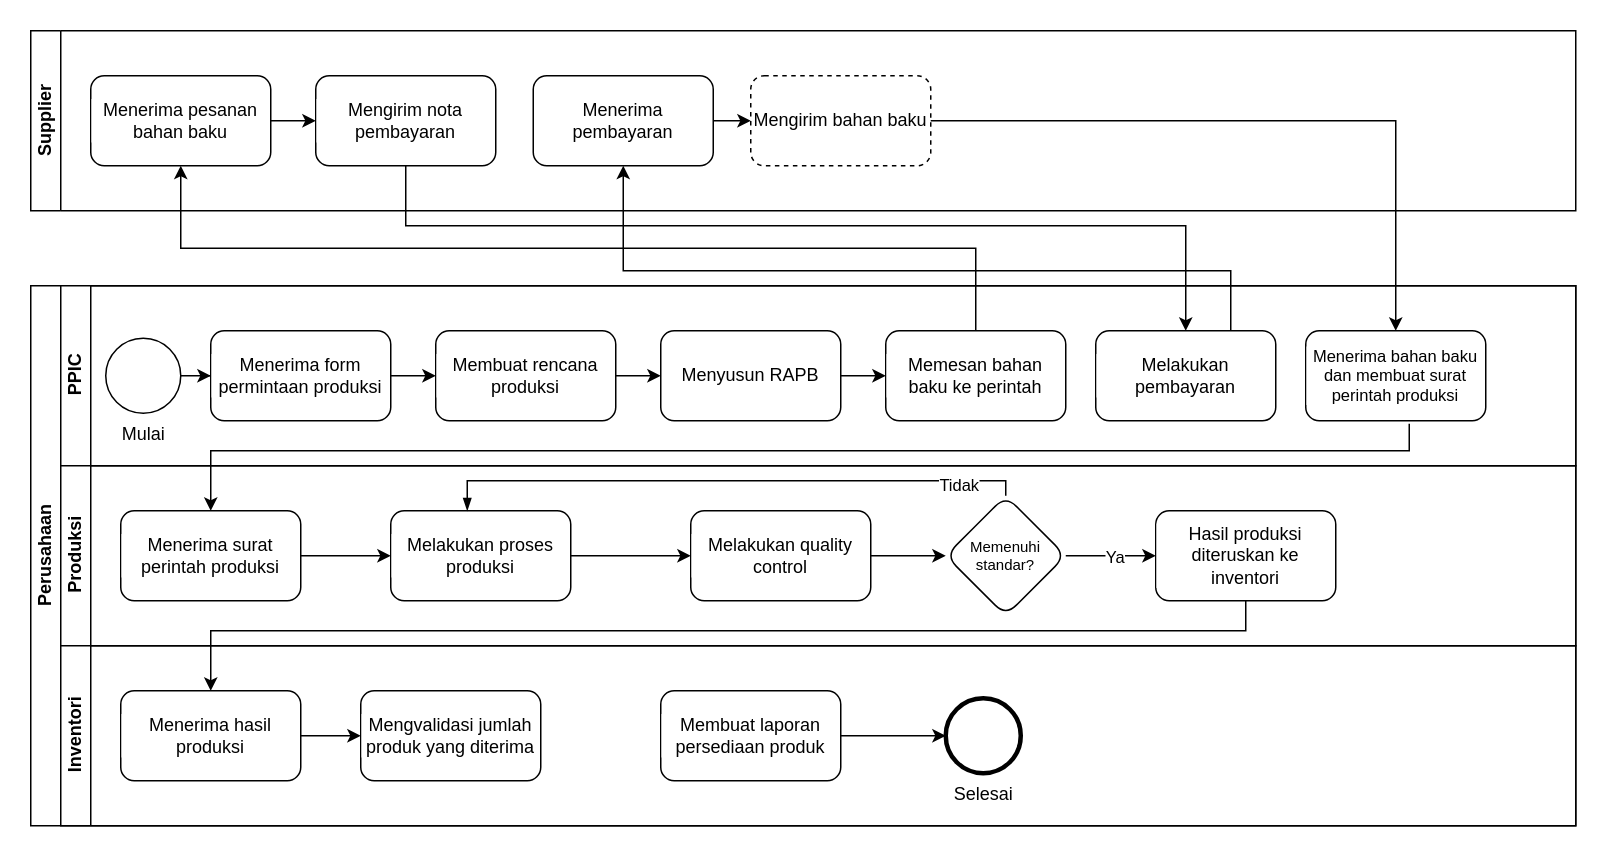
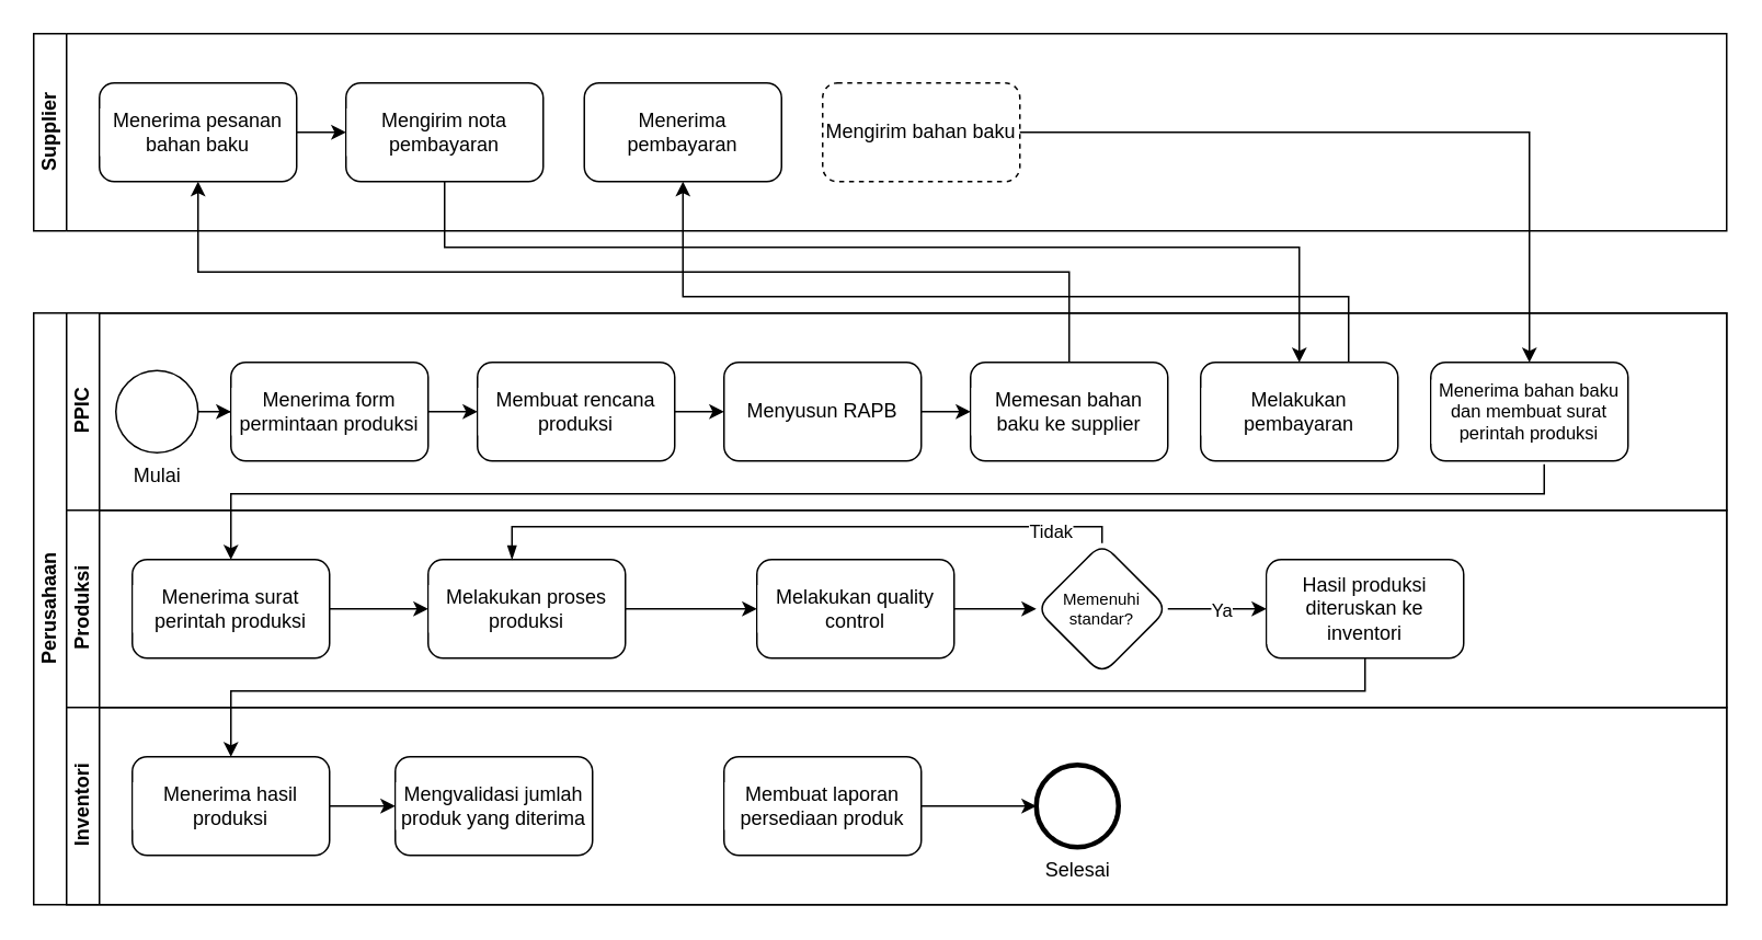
- <mxCell id="41" value="" style="edgeStyle=orthogonalEdgeStyle;rounded=0;orthogonalLoop=1;jettySize=auto;html=1;" edge="1" parent="37" source="42" target="43"><mxGeometry relative="1" as="geometry" /></mxCell>
- <mxCell id="12" value="Memesan bahan baku ke perintah" style="rounded=1;whiteSpace=wrap;html=1;labelBackgroundColor=#ffffff;" vertex="1" parent="3"><mxGeometry x="550" y="30" width="120" height="60" as="geometry" /></mxCell>
+ <mxCell id="12" value="Memesan bahan baku ke supplier" style="rounded=1;whiteSpace=wrap;html=1;labelBackgroundColor=#ffffff;" vertex="1" parent="3"><mxGeometry x="550" y="30" width="120" height="60" as="geometry" /></mxCell>
